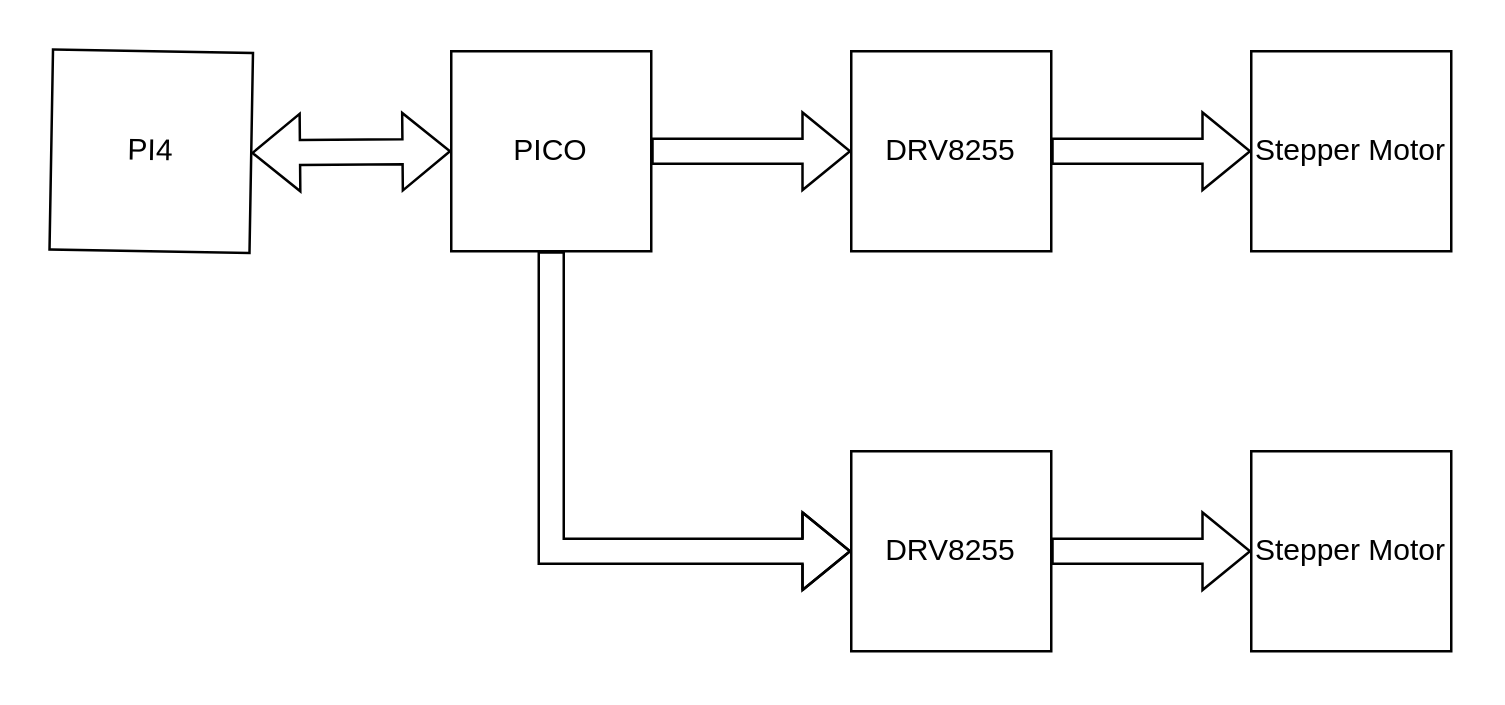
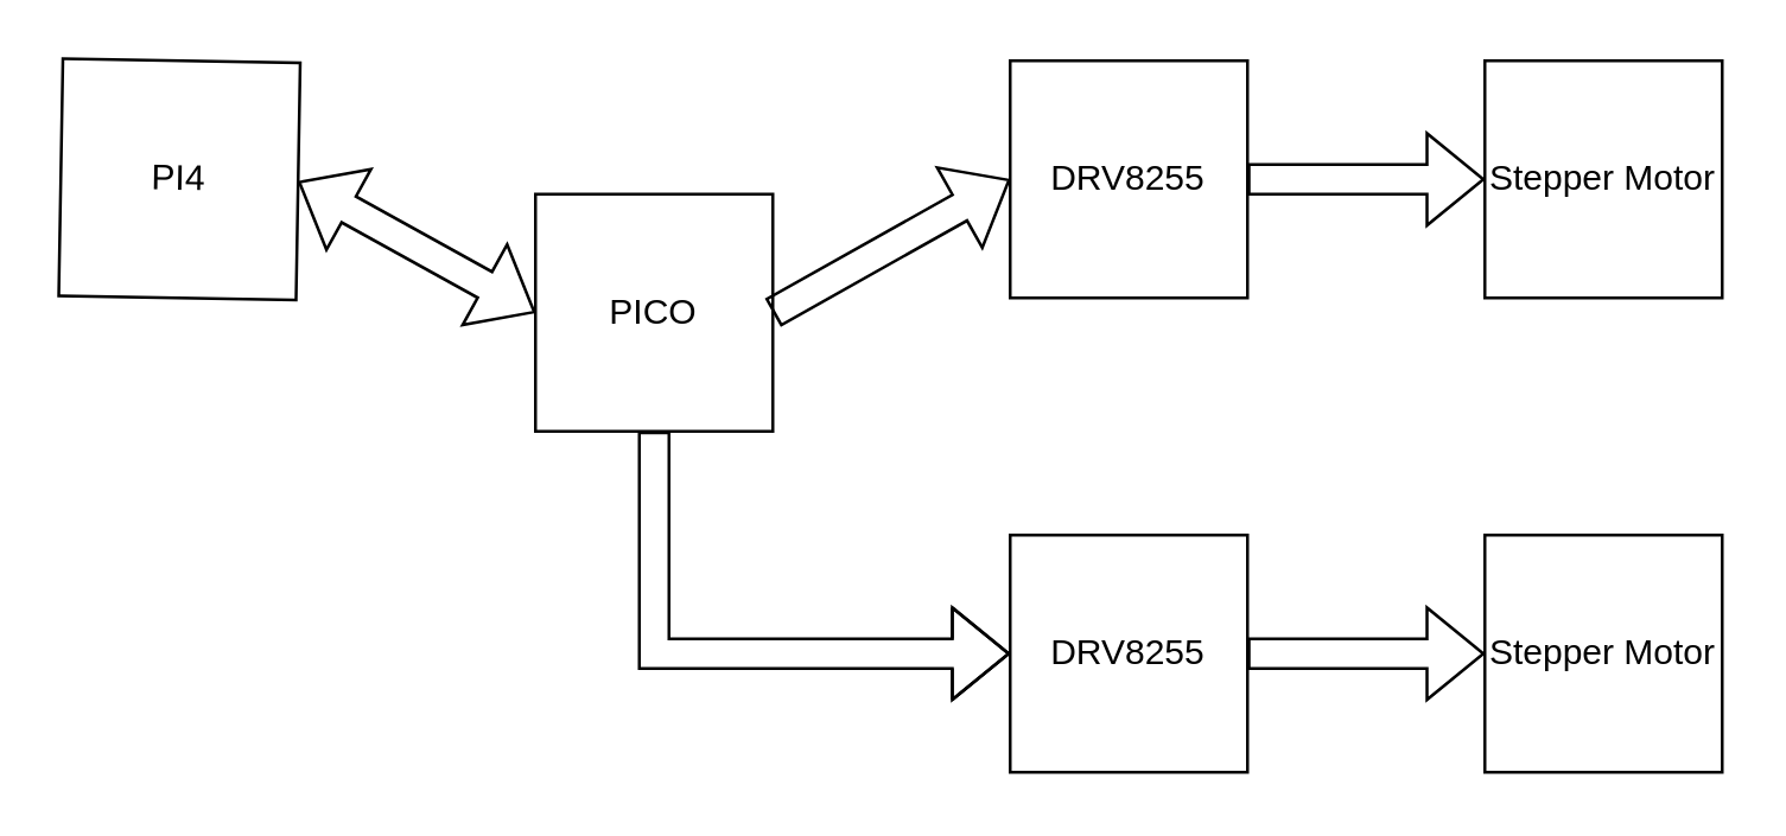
- <mxCell id="3" value="PICO" style="whiteSpace=wrap;html=1;aspect=fixed;" vertex="1" parent="1"><mxGeometry x="180" y="20" width="80" height="80" as="geometry" /></mxCell>
+ <mxCell id="3" value="PICO" style="whiteSpace=wrap;html=1;aspect=fixed;" vertex="1" parent="1"><mxGeometry x="180" y="65" width="80" height="80" as="geometry" /></mxCell>
